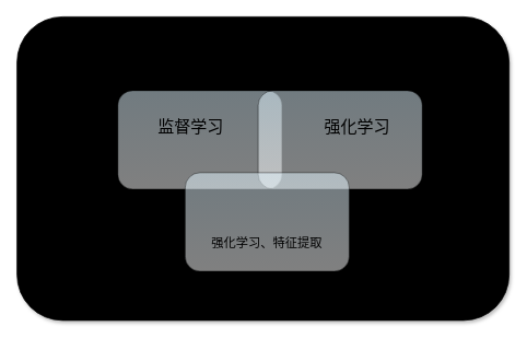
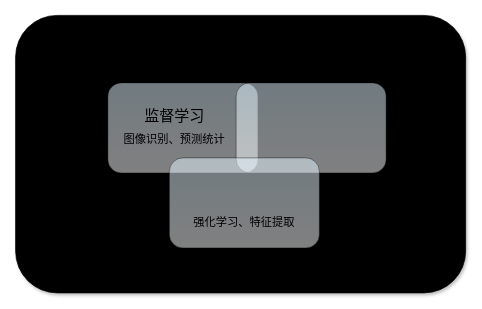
- <mxCell id="11" value="&lt;font style=&quot;&quot;&gt;&lt;span style=&quot;font-size: 20px;&quot;&gt;强化学习&lt;/span&gt;&lt;br&gt;&lt;/font&gt;" style="text;strokeColor=none;align=center;fillColor=none;html=1;verticalAlign=middle;whiteSpace=wrap;rounded=0;" vertex="1" parent="1"><mxGeometry x="360" y="140" width="150" height="25" as="geometry" /></mxCell>
+ <mxCell id="10" value="&lt;span style=&quot;font-size: 15px;&quot;&gt;图像识别、预测统计&lt;/span&gt;" style="text;strokeColor=none;align=center;fillColor=none;html=1;verticalAlign=middle;whiteSpace=wrap;rounded=0;" vertex="1" parent="1"><mxGeometry x="161.5" y="170" width="140" height="30" as="geometry" /></mxCell>
